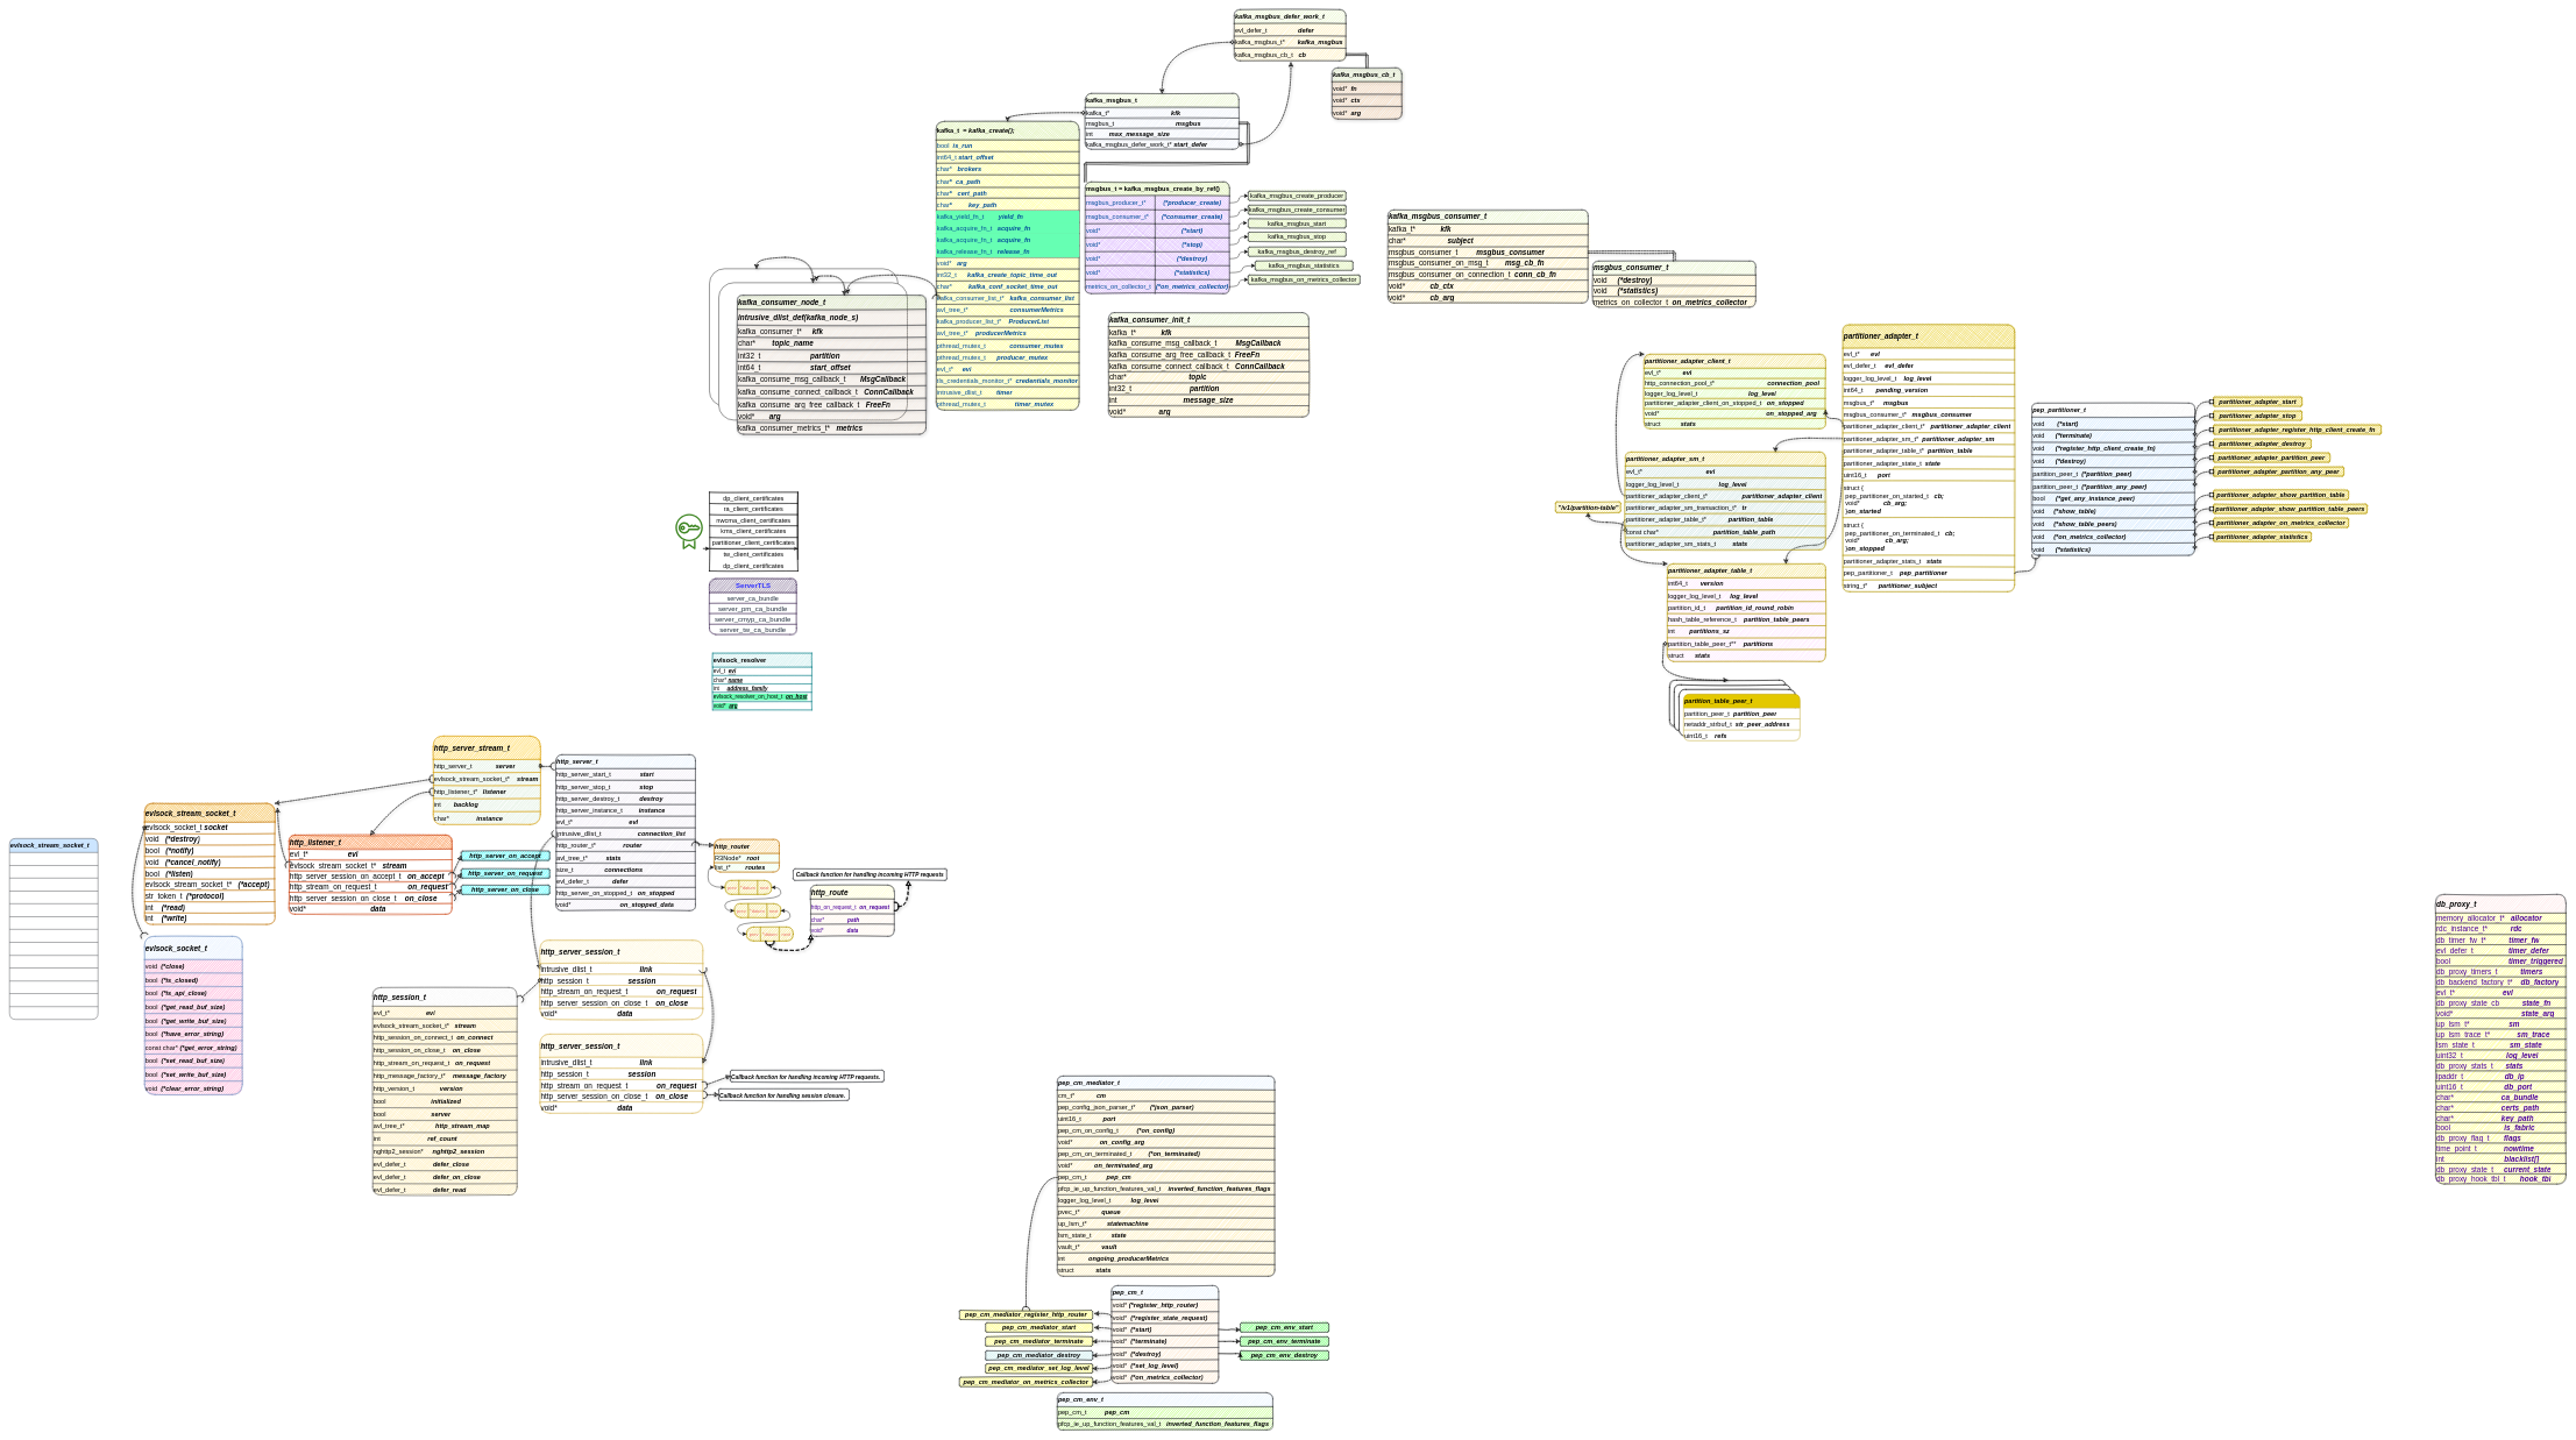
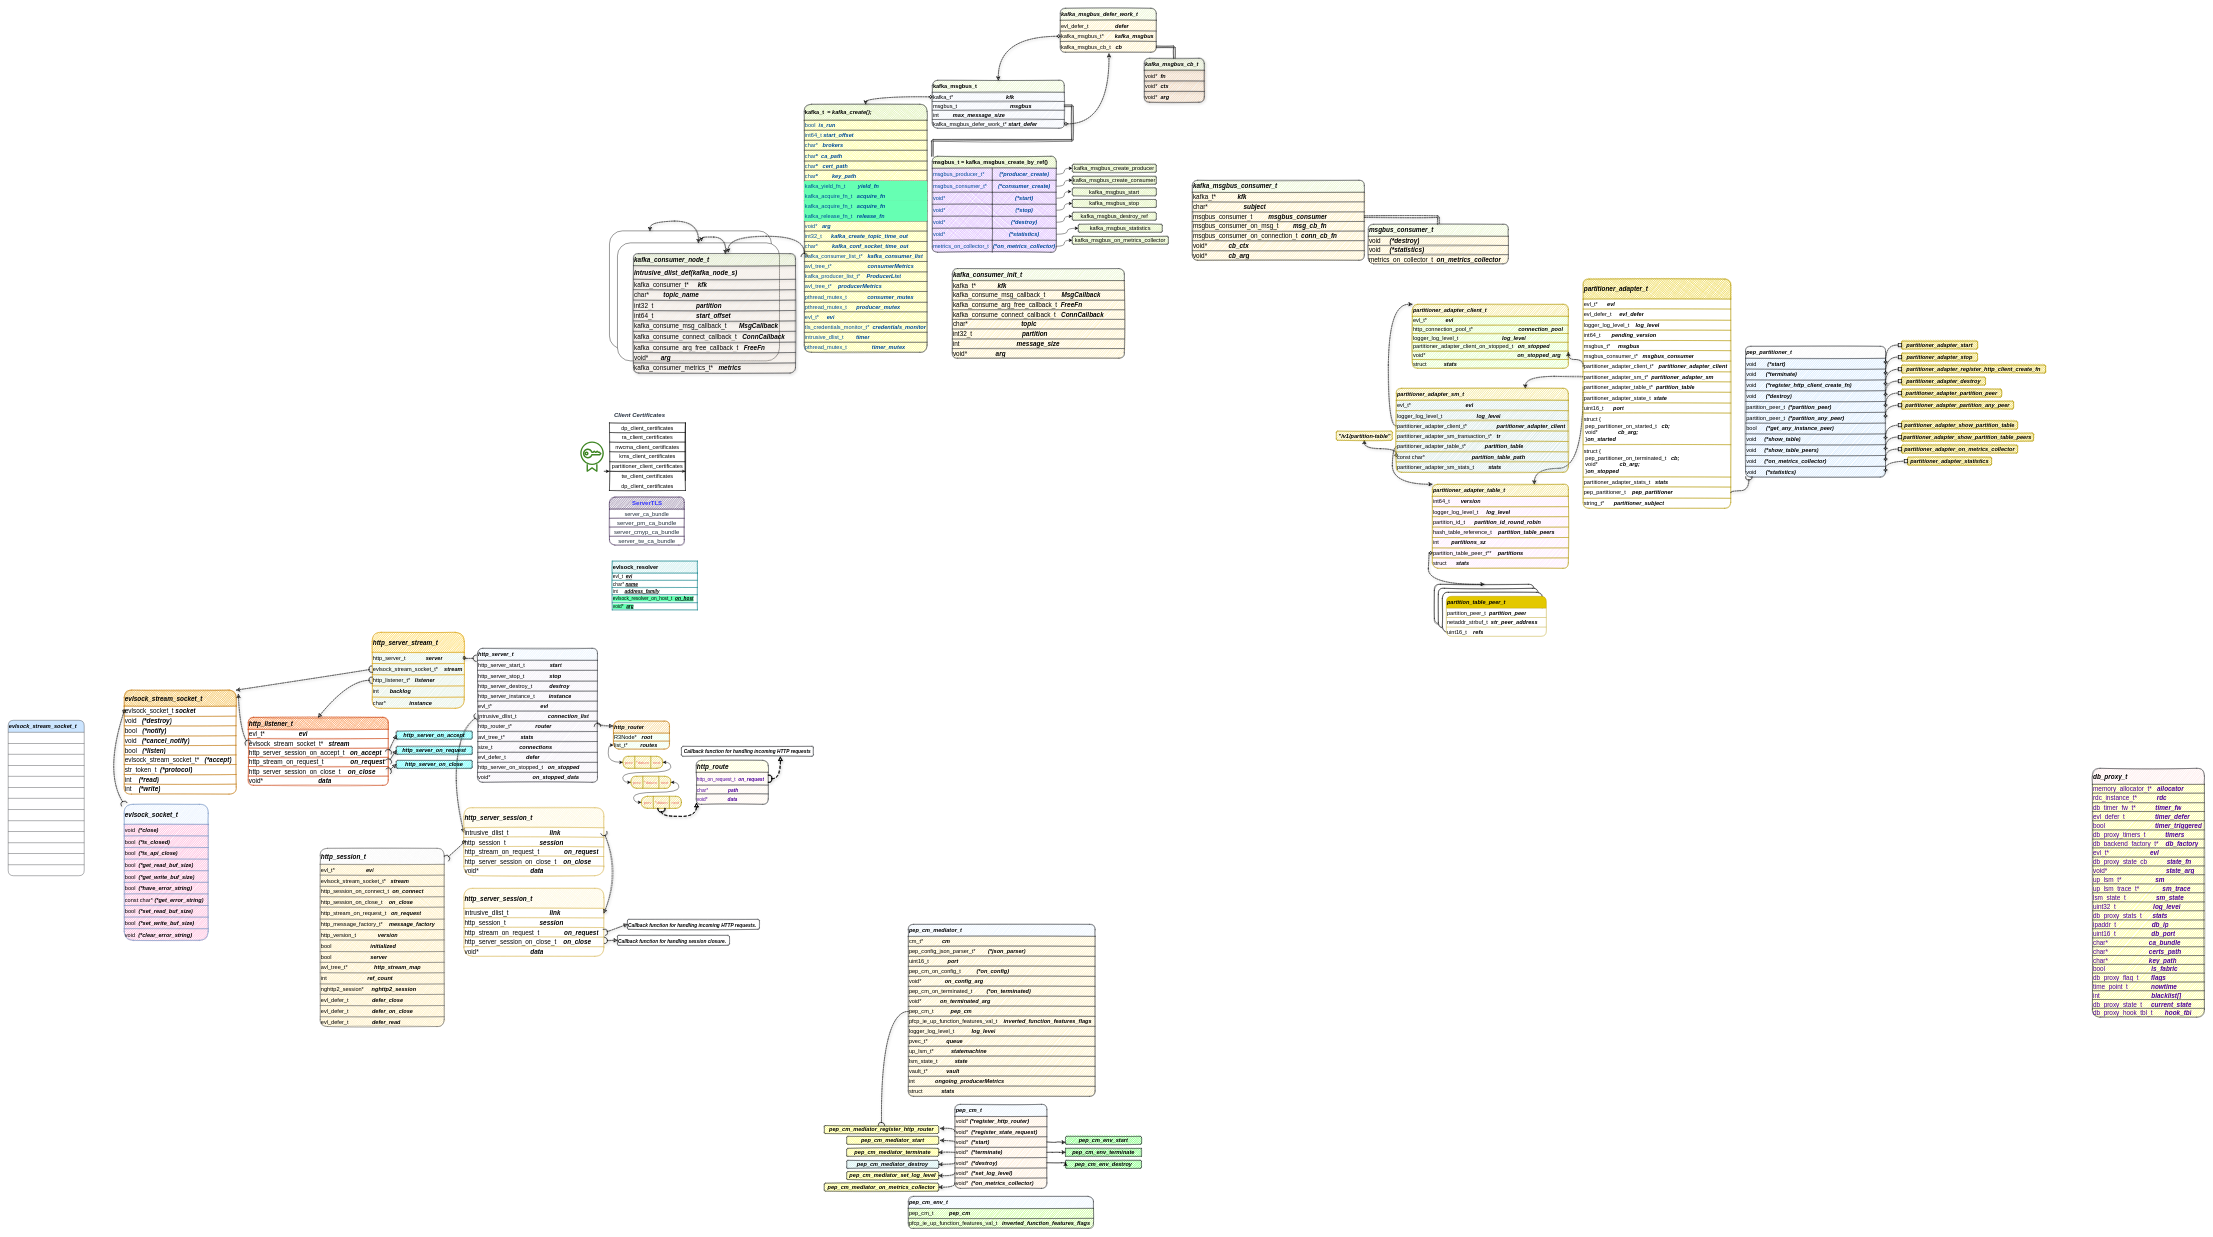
+ <mxCell id="36" value="&lt;b&gt;&lt;font style=&quot;font-size: 15px;&quot;&gt;&lt;i&gt;Client Certificates&lt;/i&gt;&lt;/font&gt;&lt;/b&gt;" style="text;html=1;align=center;verticalAlign=middle;resizable=1;points=[];autosize=1;strokeColor=none;fillColor=none;fontSize=10;fontFamily=Helvetica;fontColor=#232F3E;movable=1;rotatable=1;deletable=1;editable=1;connectable=1;" parent="1" vertex="1"><mxGeometry x="1523" y="1022" width="150" height="30" as="geometry" /></mxCell>
- <mxCell id="314" value="&lt;b&gt;&lt;i&gt;partitioner_adapter_statistics&lt;/i&gt;&lt;/b&gt;" style="whiteSpace=wrap;html=1;fontSize=14;align=center;fillColor=#e3c800;strokeColor=#B09500;startSize=30;rounded=1;shadow=0;dashed=0;labelBackgroundColor=none;sketch=1;fillStyle=cross-hatch;fontFamily=Helvetica;fontColor=#000000;" parent="1" vertex="1"><mxGeometry x="4753" y="1142" width="210" height="20" as="geometry" /></mxCell>
+ <mxCell id="314" value="&lt;b&gt;&lt;i&gt;partitioner_adapter_statistics&lt;/i&gt;&lt;/b&gt;" style="whiteSpace=wrap;html=1;fontSize=14;align=center;fillColor=#e3c800;strokeColor=#B09500;startSize=30;rounded=1;shadow=0;dashed=0;labelBackgroundColor=none;sketch=1;fillStyle=cross-hatch;fontFamily=Helvetica;fontColor=#000000;" parent="1" vertex="1"><mxGeometry x="4768" y="1142" width="210" height="20" as="geometry" /></mxCell>
- <mxCell id="182" value="&lt;font color=&quot;#000000&quot;&gt;&lt;b&gt;&lt;i&gt;pep_cm_env_terminate&lt;/i&gt;&lt;/b&gt;&lt;/font&gt;" style="whiteSpace=wrap;html=1;fontSize=14;align=center;fillColor=#33FF33;strokeColor=#36393d;startSize=30;rounded=1;shadow=0;dashed=0;labelBackgroundColor=none;sketch=1;fillStyle=cross-hatch;fontFamily=Helvetica;fontColor=#004C99;" parent="1" vertex="1"><mxGeometry x="2663" y="2870" width="190" height="20" as="geometry" /></mxCell>
+ <mxCell id="182" value="&lt;font color=&quot;#000000&quot;&gt;&lt;b&gt;&lt;i&gt;pep_cm_env_terminate&lt;/i&gt;&lt;/b&gt;&lt;/font&gt;" style="whiteSpace=wrap;html=1;fontSize=14;align=center;fillColor=#33FF33;strokeColor=#36393d;startSize=30;shadow=0;dashed=0;labelBackgroundColor=none;sketch=1;fillStyle=cross-hatch;fontFamily=Helvetica;fontColor=#004C99;rounded=0;" parent="1" vertex="1"><mxGeometry x="2663" y="2870" width="190" height="20" as="geometry" /></mxCell>
